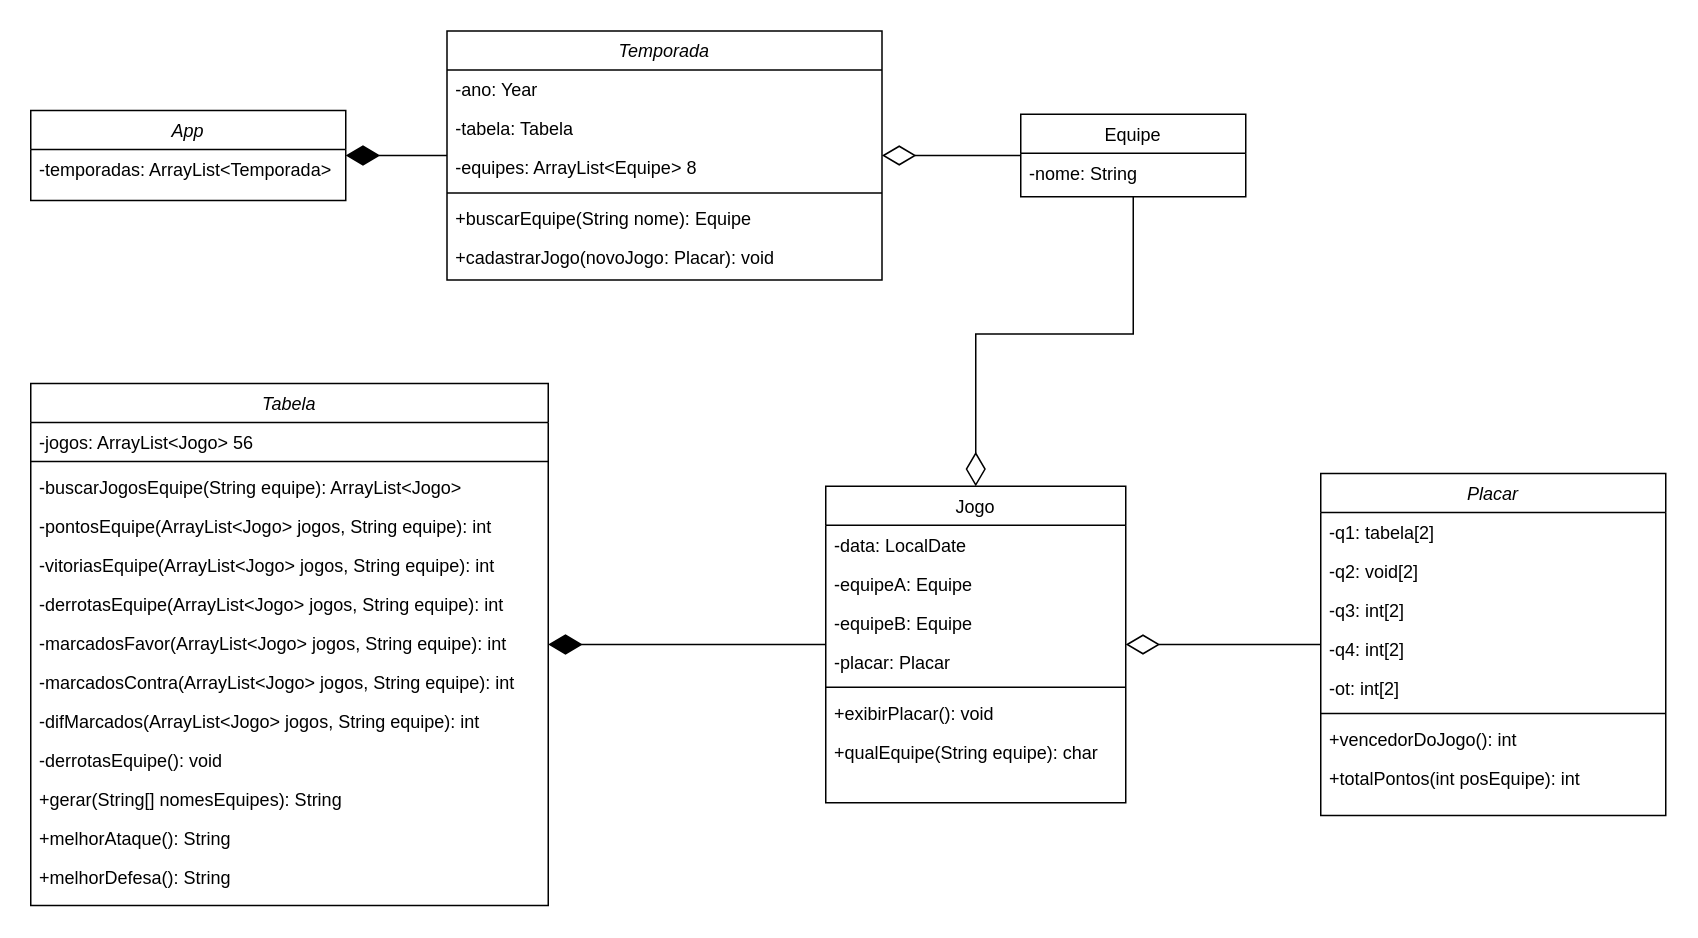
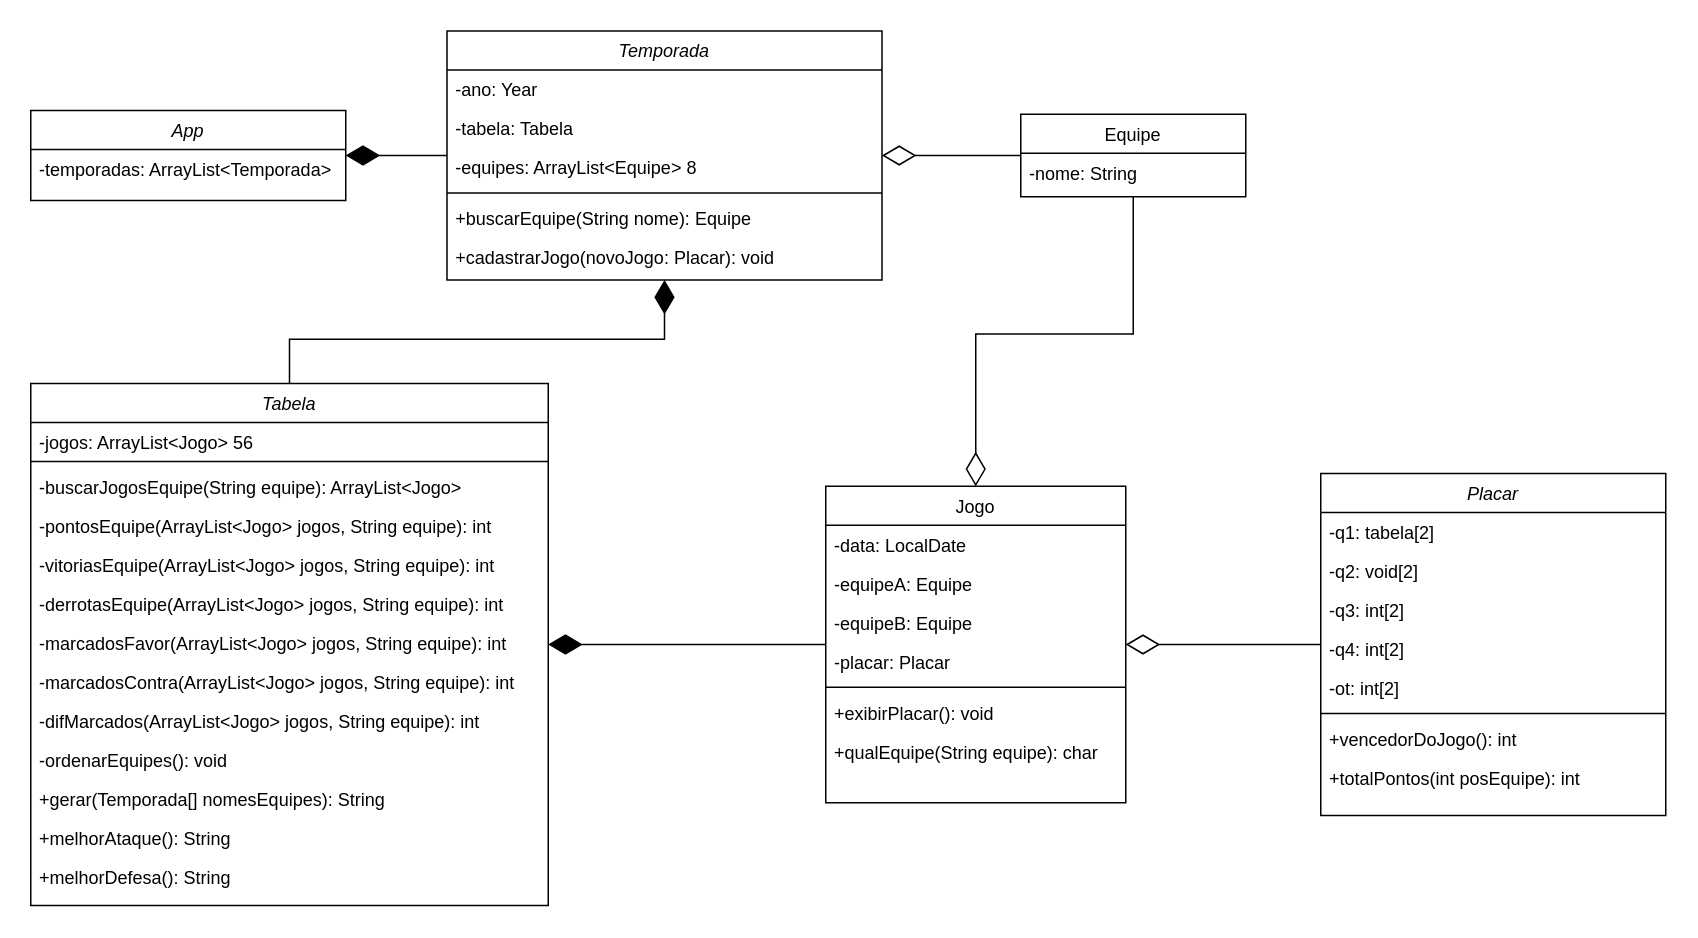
+ <mxCell id="23" style="edgeStyle=orthogonalEdgeStyle;rounded=0;orthogonalLoop=1;jettySize=auto;html=1;endArrow=diamondThin;endFill=1;endSize=20;" parent="1" source="24" target="3" edge="1"><mxGeometry relative="1" as="geometry" /></mxCell>
- <mxCell id="34" value="-derrotasEquipe(): void" style="text;align=left;verticalAlign=top;spacingLeft=4;spacingRight=4;overflow=hidden;rotatable=0;points=[[0,0.5],[1,0.5]];portConstraint=eastwest;" parent="24" vertex="1"><mxGeometry y="238" width="345" height="26" as="geometry" /></mxCell>
+ <mxCell id="34" value="-ordenarEquipes(): void" style="text;align=left;verticalAlign=top;spacingLeft=4;spacingRight=4;overflow=hidden;rotatable=0;points=[[0,0.5],[1,0.5]];portConstraint=eastwest;" parent="24" vertex="1"><mxGeometry y="238" width="345" height="26" as="geometry" /></mxCell>
- <mxCell id="35" value="+gerar(String[] nomesEquipes): String" style="text;align=left;verticalAlign=top;spacingLeft=4;spacingRight=4;overflow=hidden;rotatable=0;points=[[0,0.5],[1,0.5]];portConstraint=eastwest;" parent="24" vertex="1"><mxGeometry y="264" width="345" height="26" as="geometry" /></mxCell>
+ <mxCell id="35" value="+gerar(Temporada[] nomesEquipes): String" style="text;align=left;verticalAlign=top;spacingLeft=4;spacingRight=4;overflow=hidden;rotatable=0;points=[[0,0.5],[1,0.5]];portConstraint=eastwest;" parent="24" vertex="1"><mxGeometry y="264" width="345" height="26" as="geometry" /></mxCell>
